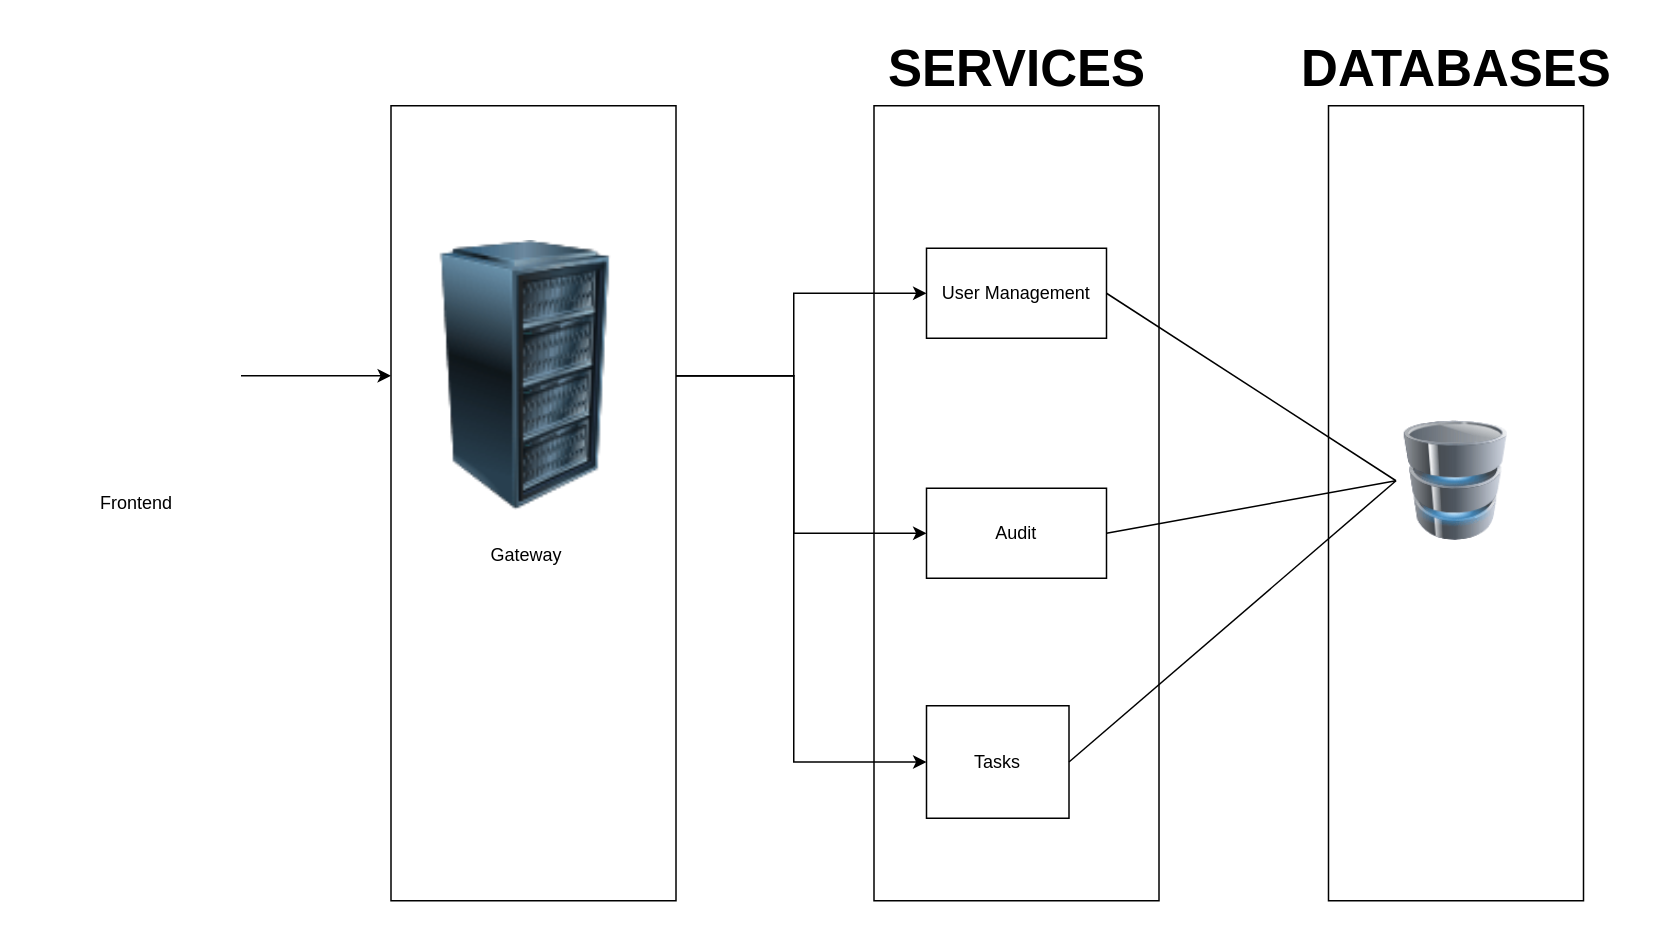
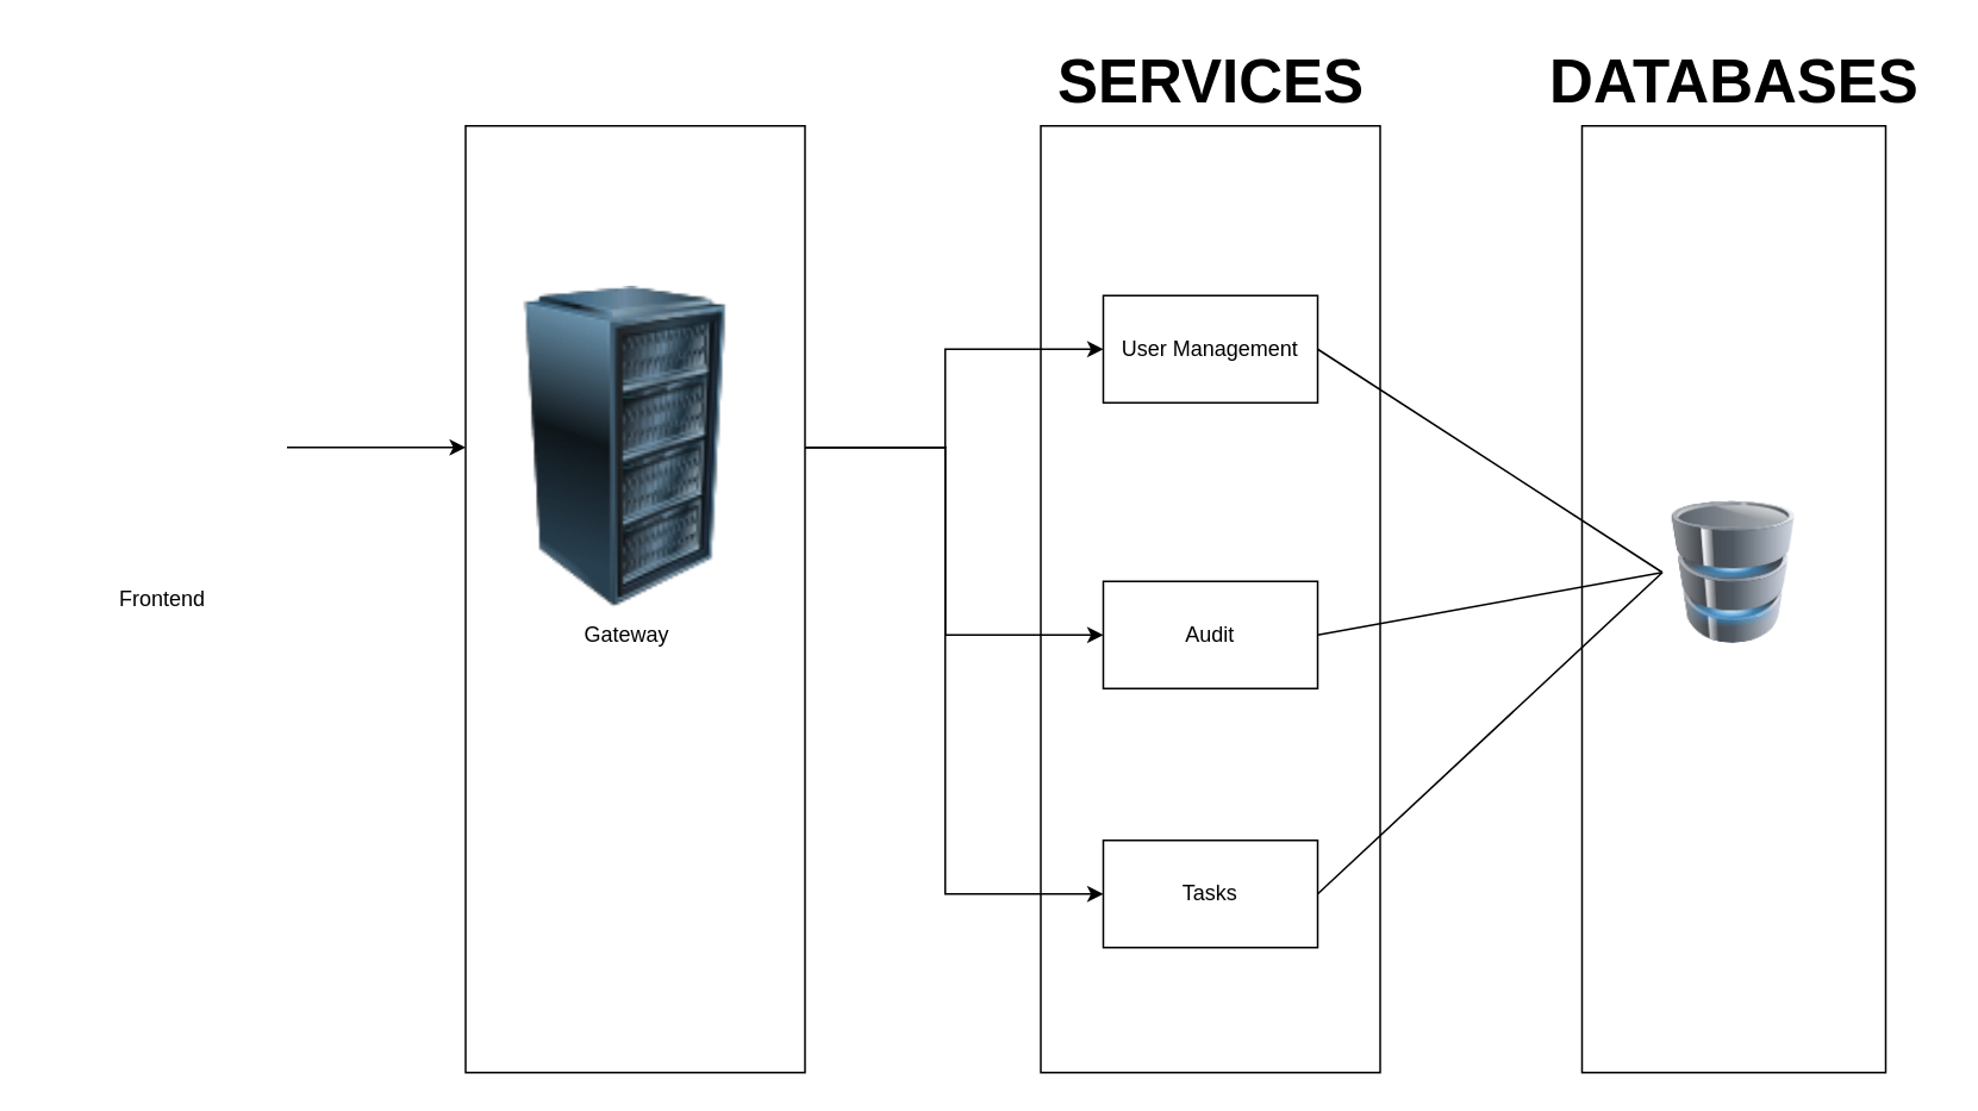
- <mxCell id="12" value="Gateway" style="text;html=1;align=center;verticalAlign=middle;resizable=0;points=[];autosize=1;strokeColor=none;fillColor=none;" parent="1" vertex="1"><mxGeometry x="315" y="355" width="70" height="30" as="geometry" /></mxCell>
+ <mxCell id="12" value="Gateway" style="text;html=1;align=center;verticalAlign=middle;resizable=0;points=[];autosize=1;strokeColor=none;fillColor=none;" parent="1" vertex="1"><mxGeometry x="315" y="340" width="70" height="30" as="geometry" /></mxCell>
- <mxCell id="17" value="Tasks" style="rounded=0;whiteSpace=wrap;html=1;" parent="1" vertex="1"><mxGeometry x="617" y="470" width="95" height="75" as="geometry" /></mxCell>
+ <mxCell id="17" value="Tasks" style="rounded=0;whiteSpace=wrap;html=1;" parent="1" vertex="1"><mxGeometry x="617" y="470" width="120" height="60" as="geometry" /></mxCell>
